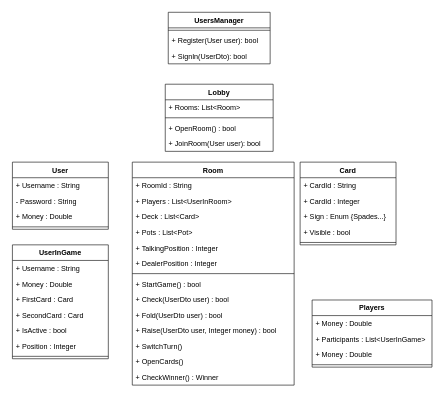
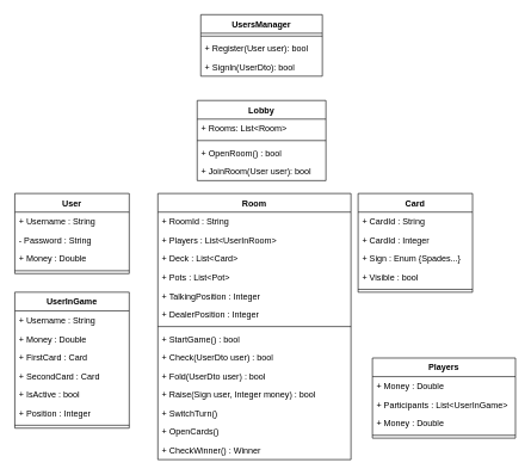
- <mxCell id="22" value="+ Raise(UserDto user, Integer money) : bool" style="text;strokeColor=none;fillColor=none;align=left;verticalAlign=top;spacingLeft=4;spacingRight=4;overflow=hidden;rotatable=0;points=[[0,0.5],[1,0.5]];portConstraint=eastwest;" vertex="1" parent="11"><mxGeometry y="268" width="270" height="26" as="geometry" /></mxCell>
+ <mxCell id="22" value="+ Raise(Sign user, Integer money) : bool" style="text;strokeColor=none;fillColor=none;align=left;verticalAlign=top;spacingLeft=4;spacingRight=4;overflow=hidden;rotatable=0;points=[[0,0.5],[1,0.5]];portConstraint=eastwest;" vertex="1" parent="11"><mxGeometry y="268" width="270" height="26" as="geometry" /></mxCell>
